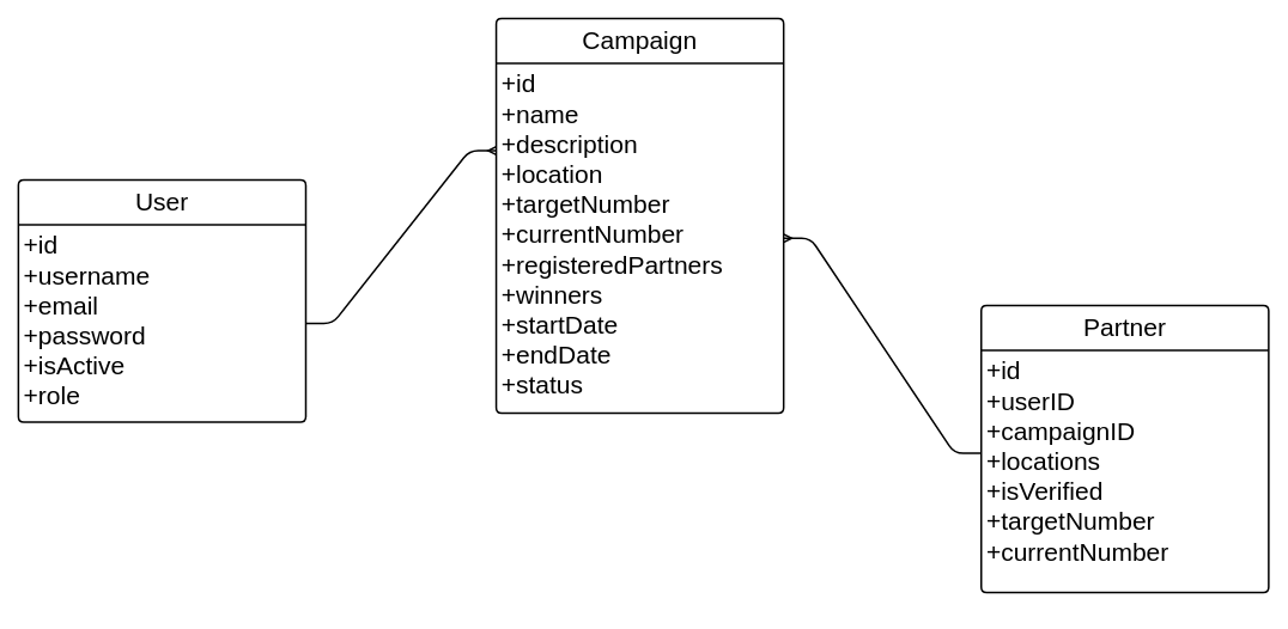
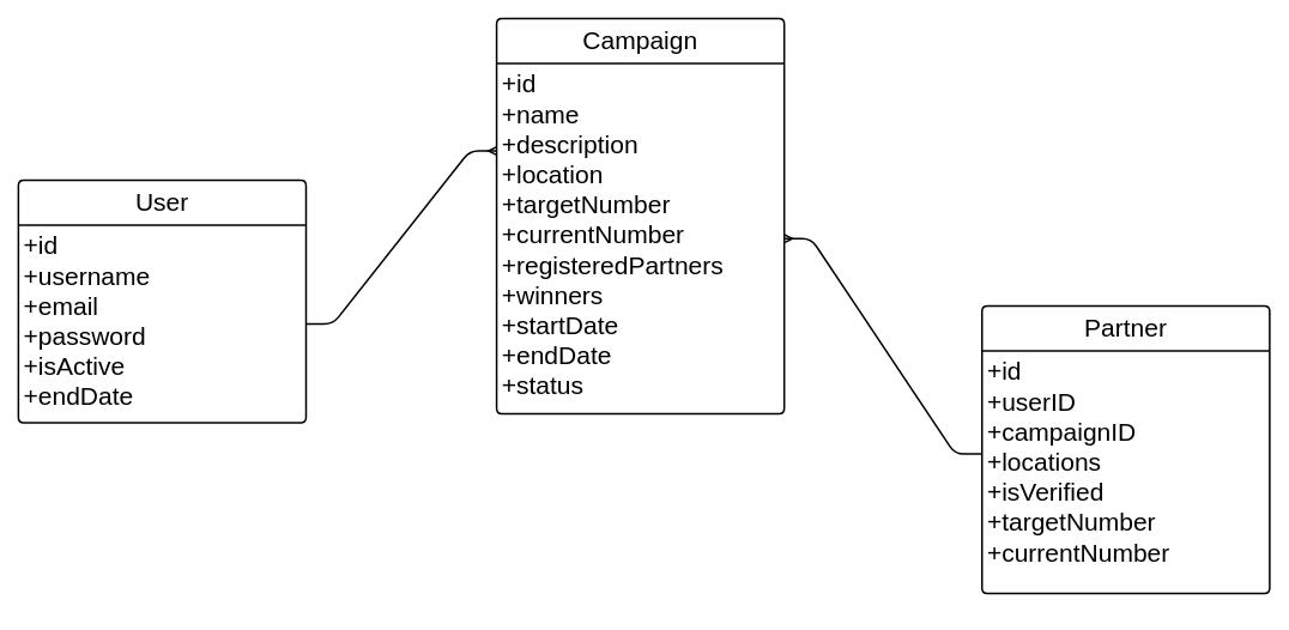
- <mxCell id="3" value="&lt;font style=&quot;font-size: 28px;&quot;&gt;+id&lt;br&gt;+username&lt;br&gt;&lt;/font&gt;&lt;div style=&quot;font-size: 28px;&quot;&gt;&lt;font style=&quot;font-size: 28px;&quot;&gt;+email&lt;/font&gt;&lt;div&gt;&lt;font style=&quot;font-size: 28px;&quot;&gt;+password&lt;/font&gt;&lt;/div&gt;&lt;div&gt;&lt;font style=&quot;font-size: 28px;&quot;&gt;+isActive&lt;/font&gt;&lt;/div&gt;&lt;div&gt;&lt;font style=&quot;font-size: 28px;&quot;&gt;+role&lt;br&gt;&lt;/font&gt;&lt;/div&gt;&lt;/div&gt;&lt;div style=&quot;font-size: 28px;&quot;&gt;&lt;font style=&quot;font-size: 28px;&quot;&gt;&lt;br&gt;&lt;/font&gt;&lt;/div&gt;&lt;div style=&quot;font-size: 28px;&quot;&gt;&lt;font style=&quot;font-size: 28px;&quot;&gt;&lt;br&gt;&lt;/font&gt;&lt;/div&gt;" style="align=left;strokeColor=none;fillColor=none;spacingLeft=4;fontSize=12;verticalAlign=top;resizable=0;rotatable=0;part=1;html=1;" vertex="1" parent="2"><mxGeometry y="50" width="320" height="220" as="geometry" /></mxCell>
+ <mxCell id="3" value="&lt;font style=&quot;font-size: 28px;&quot;&gt;+id&lt;br&gt;+username&lt;br&gt;&lt;/font&gt;&lt;div style=&quot;font-size: 28px;&quot;&gt;&lt;font style=&quot;font-size: 28px;&quot;&gt;+email&lt;/font&gt;&lt;div&gt;&lt;font style=&quot;font-size: 28px;&quot;&gt;+password&lt;/font&gt;&lt;/div&gt;&lt;div&gt;&lt;font style=&quot;font-size: 28px;&quot;&gt;+isActive&lt;/font&gt;&lt;/div&gt;&lt;div&gt;&lt;font style=&quot;font-size: 28px;&quot;&gt;+endDate&lt;br&gt;&lt;/font&gt;&lt;/div&gt;&lt;/div&gt;&lt;div style=&quot;font-size: 28px;&quot;&gt;&lt;font style=&quot;font-size: 28px;&quot;&gt;&lt;br&gt;&lt;/font&gt;&lt;/div&gt;&lt;div style=&quot;font-size: 28px;&quot;&gt;&lt;font style=&quot;font-size: 28px;&quot;&gt;&lt;br&gt;&lt;/font&gt;&lt;/div&gt;" style="align=left;strokeColor=none;fillColor=none;spacingLeft=4;fontSize=12;verticalAlign=top;resizable=0;rotatable=0;part=1;html=1;" vertex="1" parent="2"><mxGeometry y="50" width="320" height="220" as="geometry" /></mxCell>
